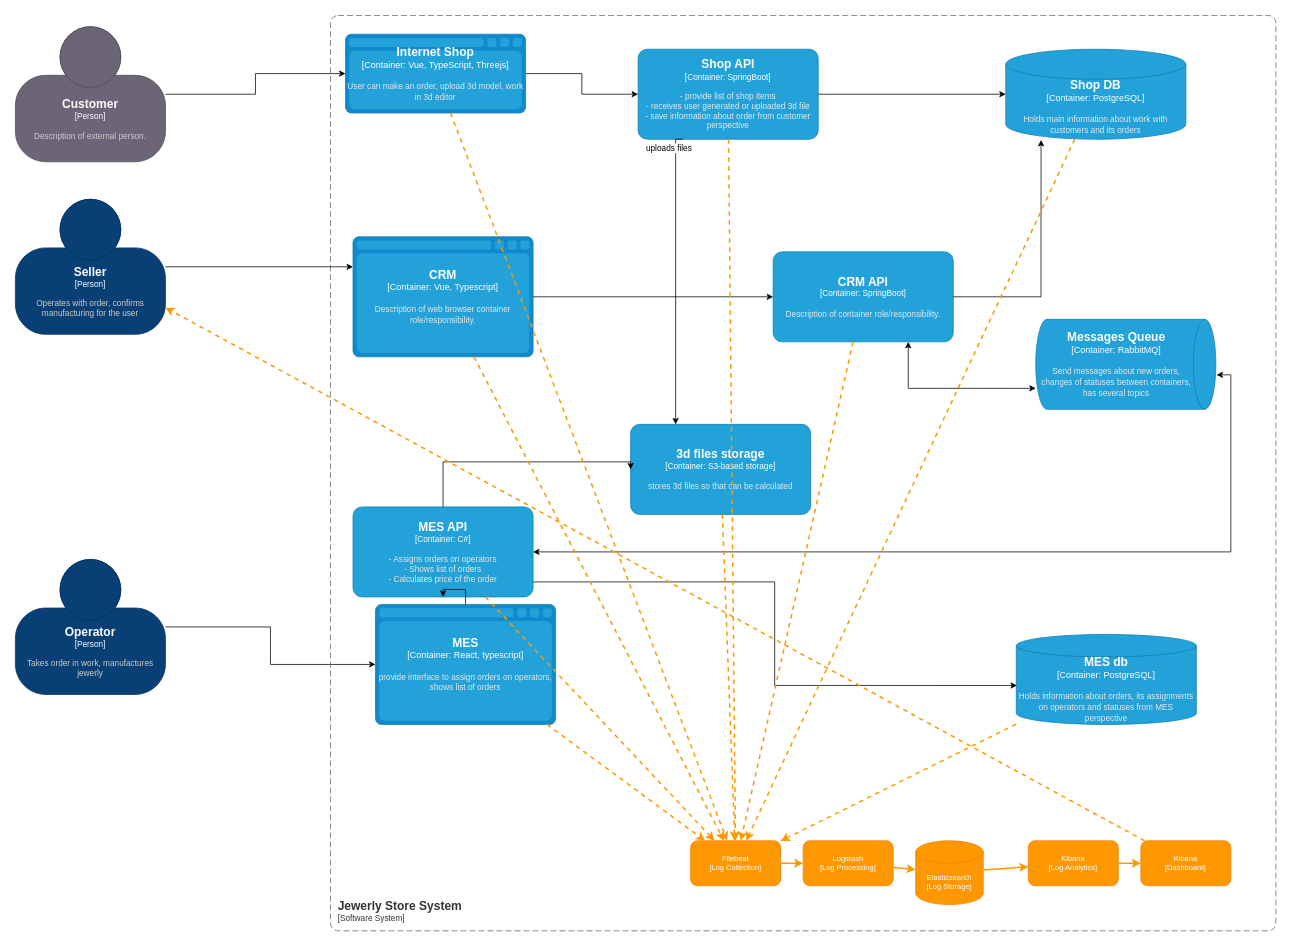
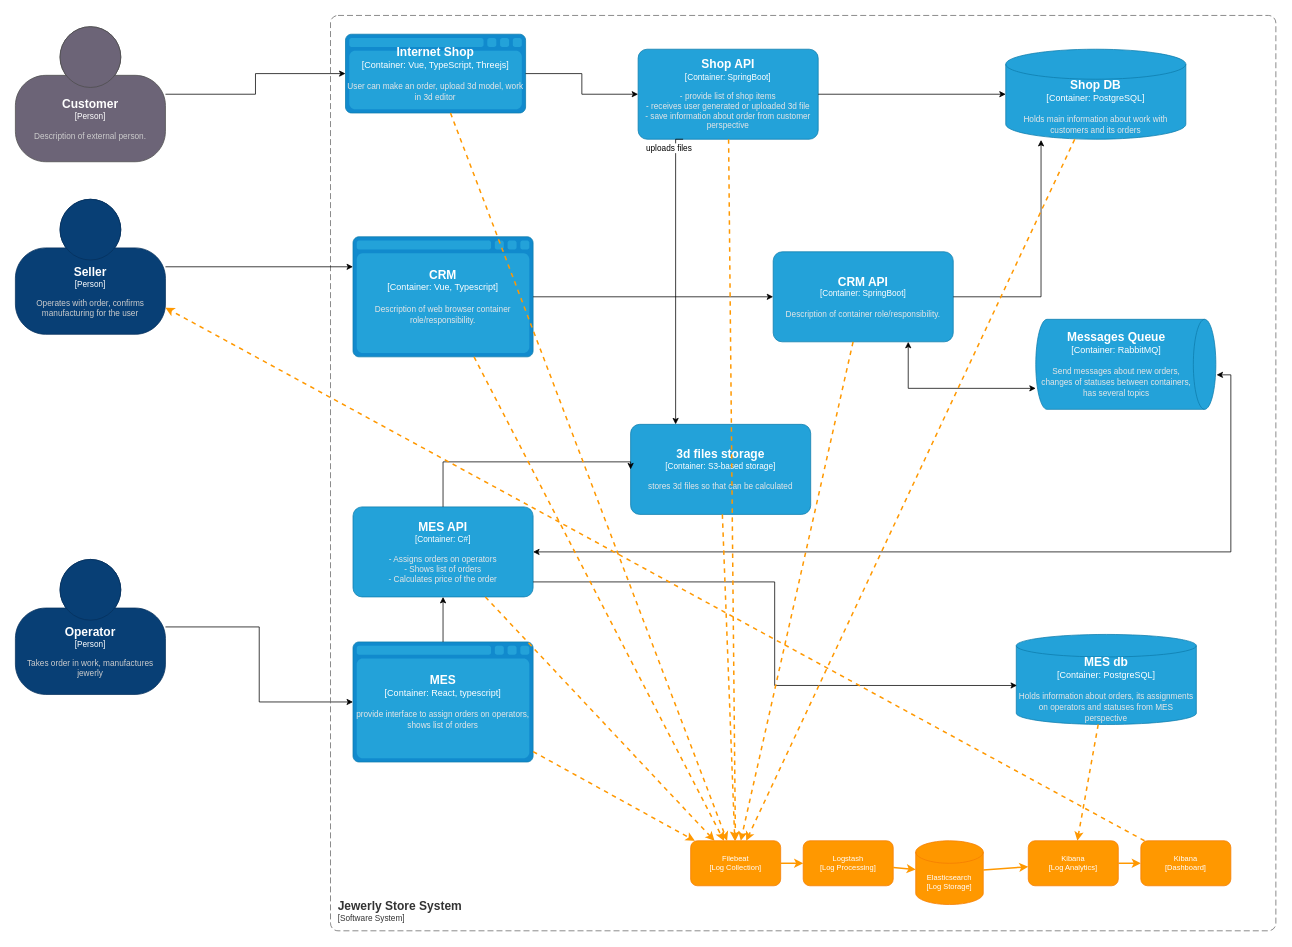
- <mxCell id="5" value="&lt;font style=&quot;font-size: 16px&quot;&gt;&lt;b&gt;MES&lt;/b&gt;&lt;/font&gt;&lt;div&gt;[Container:&amp;nbsp;React, typescript]&lt;/div&gt;&lt;br&gt;&lt;div&gt;&lt;font style=&quot;font-size: 11px&quot;&gt;&lt;font color=&quot;#E6E6E6&quot;&gt;provide interface to assign orders on operators, shows list of orders&lt;/font&gt;&lt;/div&gt;" style="shape=mxgraph.c4.webBrowserContainer2;whiteSpace=wrap;html=1;boundedLbl=1;rounded=0;labelBackgroundColor=none;strokeColor=#118ACD;fillColor=#23A2D9;strokeColor=#118ACD;strokeColor2=#0E7DAD;fontSize=12;fontColor=#ffffff;align=center;metaEdit=1;points=[[0.5,0,0],[1,0.25,0],[1,0.5,0],[1,0.75,0],[0.5,1,0],[0,0.75,0],[0,0.5,0],[0,0.25,0]];resizable=0;" vertex="1" parent="1"><mxGeometry x="500" y="805" width="240" height="160" as="geometry" /></mxCell>
+ <mxCell id="5" value="&lt;font style=&quot;font-size: 16px&quot;&gt;&lt;b&gt;MES&lt;/b&gt;&lt;/font&gt;&lt;div&gt;[Container:&amp;nbsp;React, typescript]&lt;/div&gt;&lt;br&gt;&lt;div&gt;&lt;font style=&quot;font-size: 11px&quot;&gt;&lt;font color=&quot;#E6E6E6&quot;&gt;provide interface to assign orders on operators, shows list of orders&lt;/font&gt;&lt;/div&gt;" style="shape=mxgraph.c4.webBrowserContainer2;whiteSpace=wrap;html=1;boundedLbl=1;rounded=0;labelBackgroundColor=none;strokeColor=#118ACD;fillColor=#23A2D9;strokeColor=#118ACD;strokeColor2=#0E7DAD;fontSize=12;fontColor=#ffffff;align=center;metaEdit=1;points=[[0.5,0,0],[1,0.25,0],[1,0.5,0],[1,0.75,0],[0.5,1,0],[0,0.75,0],[0,0.5,0],[0,0.25,0]];resizable=0;" vertex="1" parent="1"><mxGeometry x="470" y="855" width="240" height="160" as="geometry" /></mxCell>
- <mxCell id="43" value="" style="endArrow=classic;html=1;rounded=0;strokeWidth=2;strokeColor=#ff9800;dashed=1;" edge="1" parent="1" source="15" target="17"><mxGeometry width="50" height="50" relative="1" as="geometry"><mxPoint x="1474" y="905" as="sourcePoint" /><mxPoint x="550" y="1100" as="targetPoint" /></mxGeometry></mxCell>
+ <mxCell id="43" value="" style="endArrow=classic;html=1;rounded=0;strokeWidth=2;strokeColor=#ff9800;dashed=1;" edge="1" parent="1" source="15" target="20"><mxGeometry width="50" height="50" relative="1" as="geometry"><mxPoint x="1474" y="905" as="sourcePoint" /><mxPoint x="550" y="1100" as="targetPoint" /></mxGeometry></mxCell>
